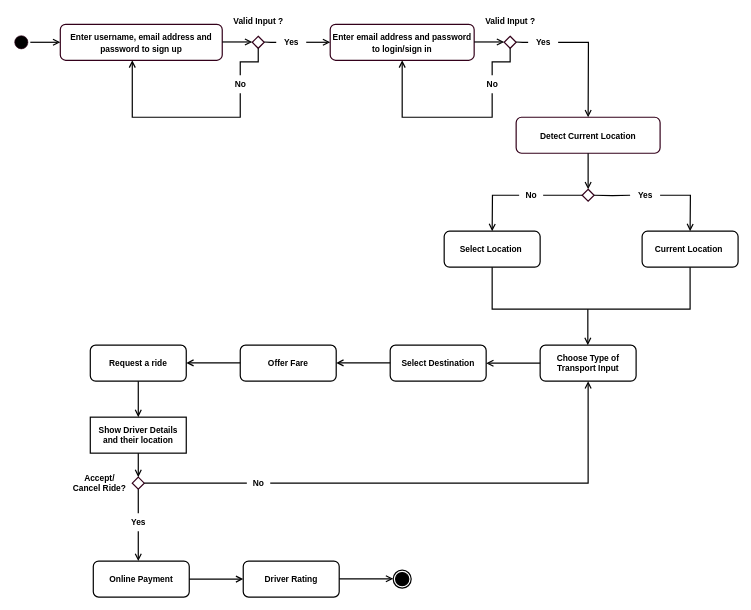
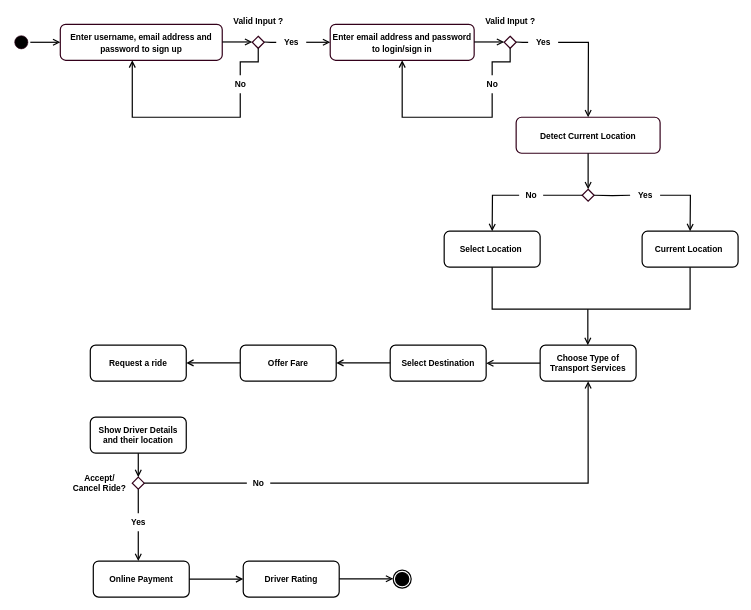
- <mxCell id="31" value="&lt;b&gt;Choose Type of Transport Input&lt;/b&gt;" style="rounded=1;whiteSpace=wrap;html=1;fontSize=14;strokeWidth=2;" vertex="1" parent="1"><mxGeometry x="900" y="575" width="160" height="60" as="geometry" /></mxCell>
+ <mxCell id="31" value="&lt;b&gt;Choose Type of Transport Services&lt;/b&gt;" style="rounded=1;whiteSpace=wrap;html=1;fontSize=14;strokeWidth=2;" vertex="1" parent="1"><mxGeometry x="900" y="575" width="160" height="60" as="geometry" /></mxCell>
- <mxCell id="39" value="" style="edgeStyle=orthogonalEdgeStyle;html=1;verticalAlign=bottom;endArrow=open;endSize=8;strokeColor=#000000;rounded=0;strokeWidth=2;startArrow=none;" edge="1" parent="1" source="36" target="38"><mxGeometry relative="1" as="geometry"><mxPoint x="330" y="924.5" as="targetPoint" /><mxPoint x="240" y="885" as="sourcePoint" /></mxGeometry></mxCell>
- <mxCell id="38" value="&lt;b&gt;Show Driver Details and their location&lt;/b&gt;" style="whiteSpace=wrap;html=1;fontSize=14;strokeWidth=2;rounded=0;" vertex="1" parent="1"><mxGeometry x="150" y="695" width="160" height="60" as="geometry" /></mxCell>
+ <mxCell id="38" value="&lt;b&gt;Show Driver Details and their location&lt;/b&gt;" style="rounded=1;whiteSpace=wrap;html=1;fontSize=14;strokeWidth=2;" vertex="1" parent="1"><mxGeometry x="150" y="695" width="160" height="60" as="geometry" /></mxCell>
